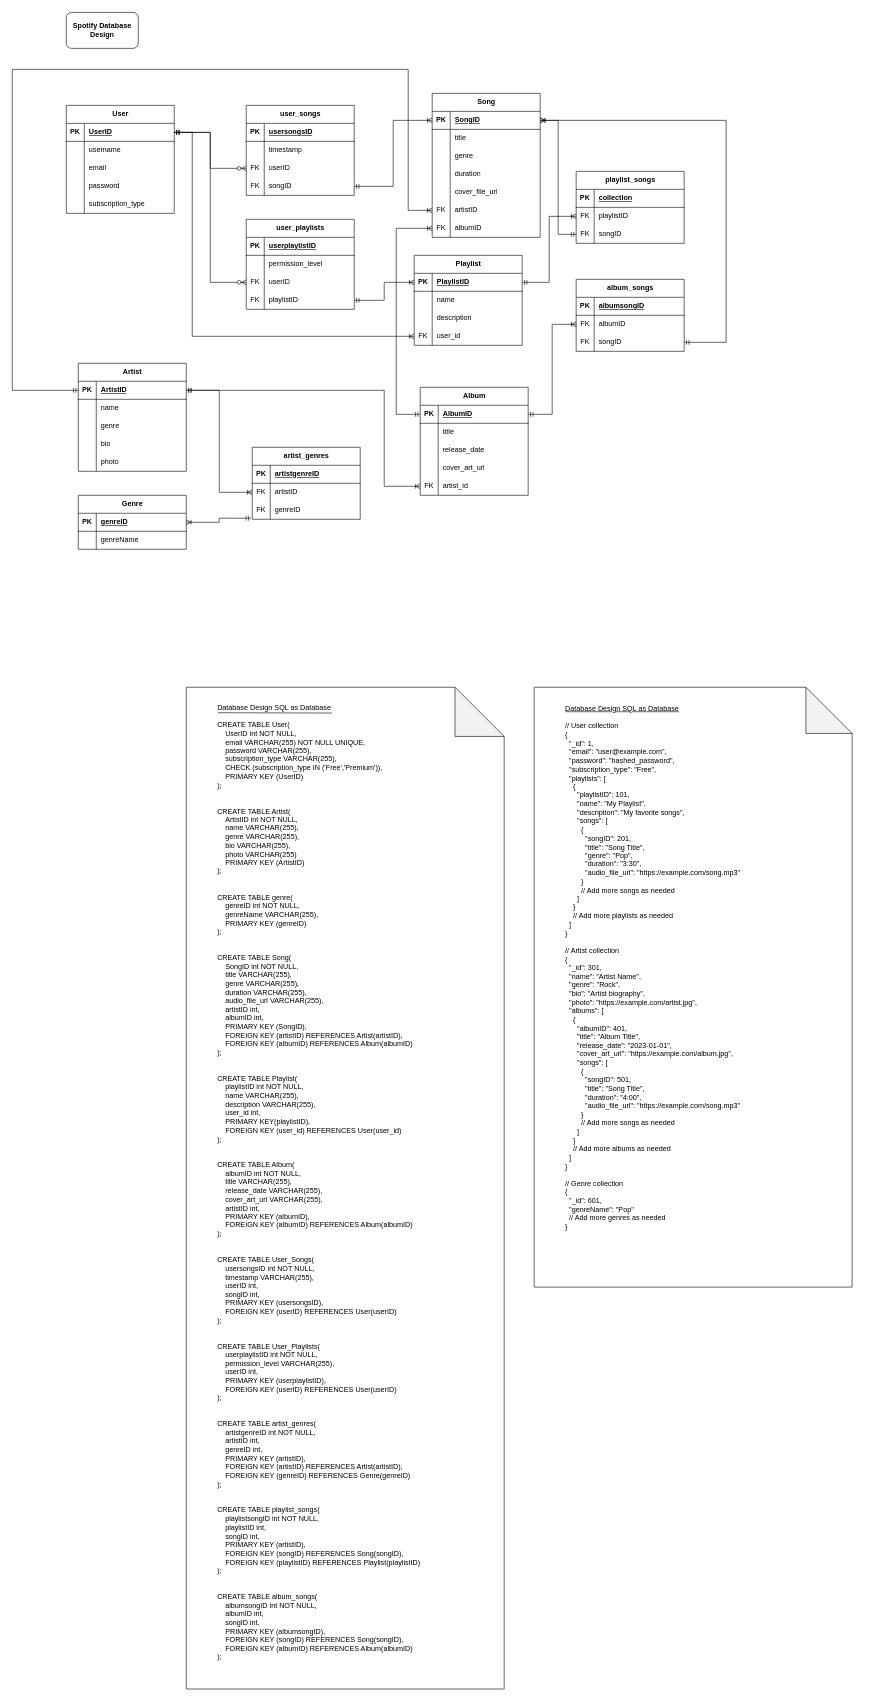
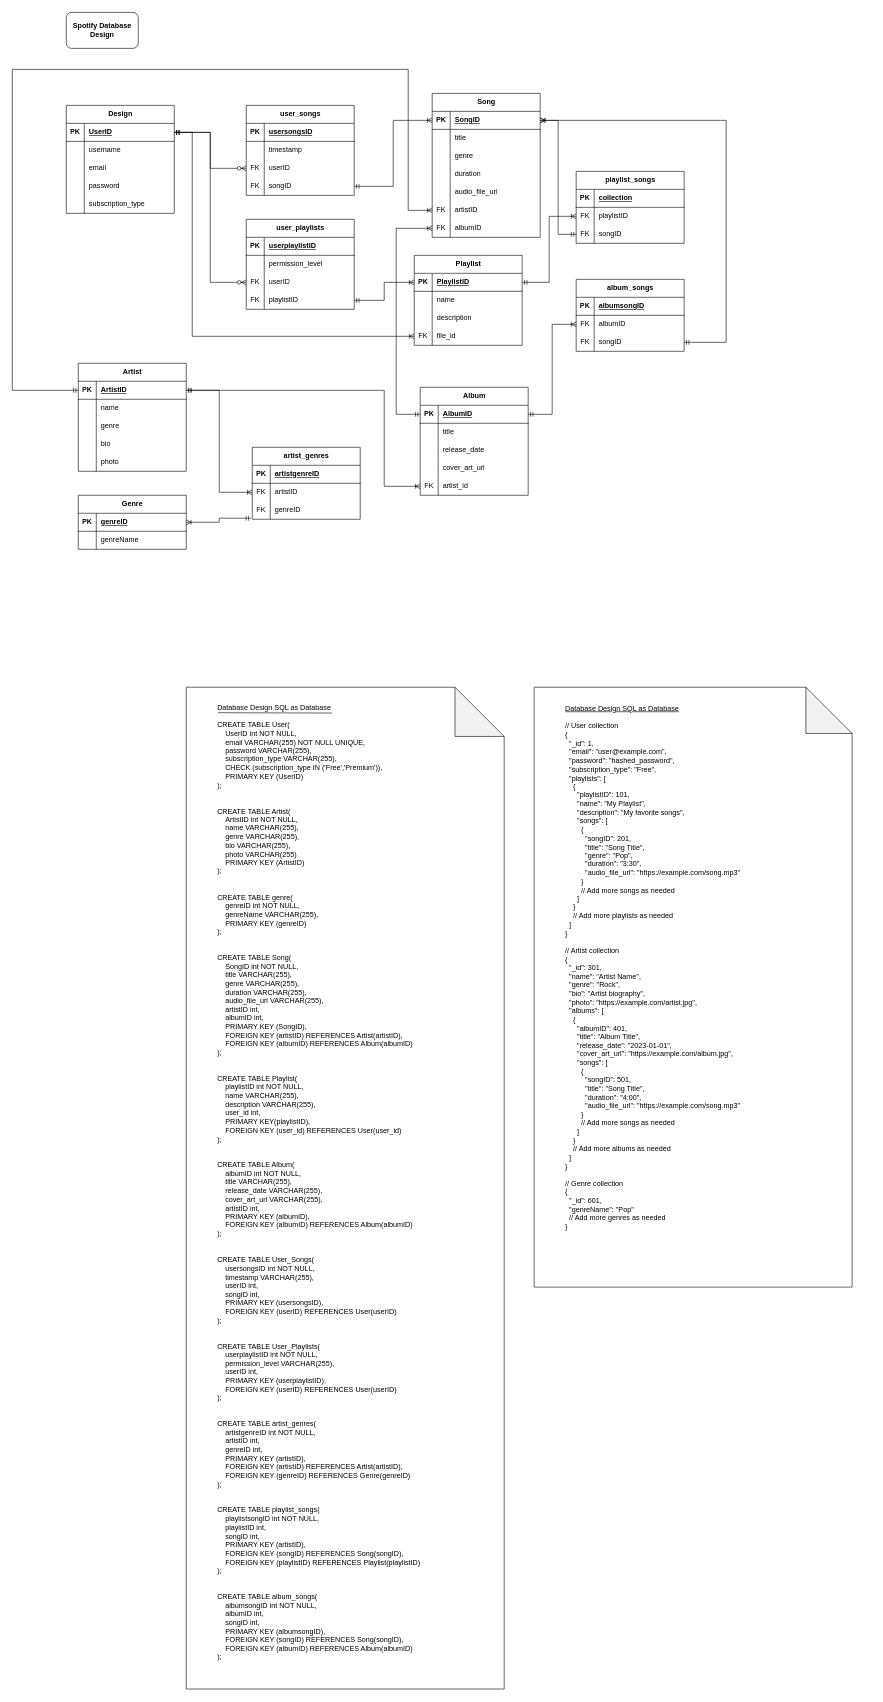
- <mxCell id="70" value="User" style="shape=table;startSize=30;container=1;collapsible=1;childLayout=tableLayout;fixedRows=1;rowLines=0;fontStyle=1;align=center;resizeLast=1;html=1;" parent="1" vertex="1"><mxGeometry x="110" y="175" width="180" height="180" as="geometry" /></mxCell>
+ <mxCell id="70" value="Design" style="shape=table;startSize=30;container=1;collapsible=1;childLayout=tableLayout;fixedRows=1;rowLines=0;fontStyle=1;align=center;resizeLast=1;html=1;" parent="1" vertex="1"><mxGeometry x="110" y="175" width="180" height="180" as="geometry" /></mxCell>
- <mxCell id="63" value="cover_file_url" style="shape=partialRectangle;connectable=0;fillColor=none;top=0;left=0;bottom=0;right=0;align=left;spacingLeft=6;overflow=hidden;whiteSpace=wrap;html=1;" parent="61" vertex="1"><mxGeometry x="30" width="150" height="30" as="geometry"><mxRectangle width="150" height="30" as="alternateBounds" /></mxGeometry></mxCell>
+ <mxCell id="63" value="audio_file_url" style="shape=partialRectangle;connectable=0;fillColor=none;top=0;left=0;bottom=0;right=0;align=left;spacingLeft=6;overflow=hidden;whiteSpace=wrap;html=1;" parent="61" vertex="1"><mxGeometry x="30" width="150" height="30" as="geometry"><mxRectangle width="150" height="30" as="alternateBounds" /></mxGeometry></mxCell>
- <mxCell id="15" value="user_id" style="shape=partialRectangle;connectable=0;fillColor=none;top=0;left=0;bottom=0;right=0;align=left;spacingLeft=6;overflow=hidden;whiteSpace=wrap;html=1;" parent="13" vertex="1"><mxGeometry x="30" width="150" height="30" as="geometry"><mxRectangle width="150" height="30" as="alternateBounds" /></mxGeometry></mxCell>
+ <mxCell id="15" value="file_id" style="shape=partialRectangle;connectable=0;fillColor=none;top=0;left=0;bottom=0;right=0;align=left;spacingLeft=6;overflow=hidden;whiteSpace=wrap;html=1;" parent="13" vertex="1"><mxGeometry x="30" width="150" height="30" as="geometry"><mxRectangle width="150" height="30" as="alternateBounds" /></mxGeometry></mxCell>
